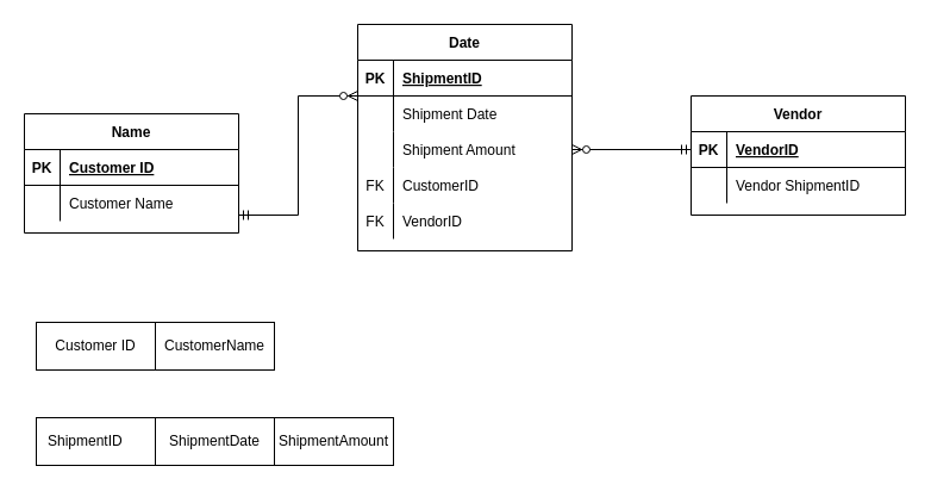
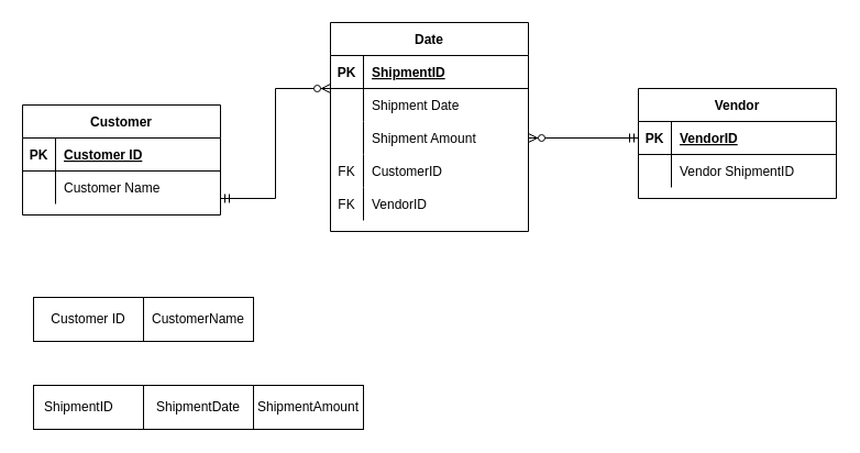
- <mxCell id="2" value="Name" style="shape=table;startSize=30;container=1;collapsible=1;childLayout=tableLayout;fixedRows=1;rowLines=0;fontStyle=1;align=center;resizeLast=1;" vertex="1" parent="1"><mxGeometry x="20" y="95" width="180" height="100" as="geometry" /></mxCell>
+ <mxCell id="2" value="Customer" style="shape=table;startSize=30;container=1;collapsible=1;childLayout=tableLayout;fixedRows=1;rowLines=0;fontStyle=1;align=center;resizeLast=1;" vertex="1" parent="1"><mxGeometry x="20" y="95" width="180" height="100" as="geometry" /></mxCell>
